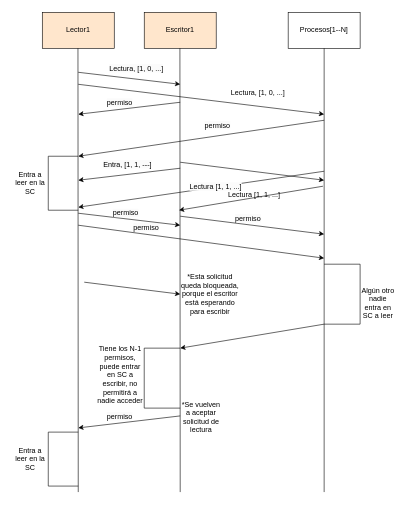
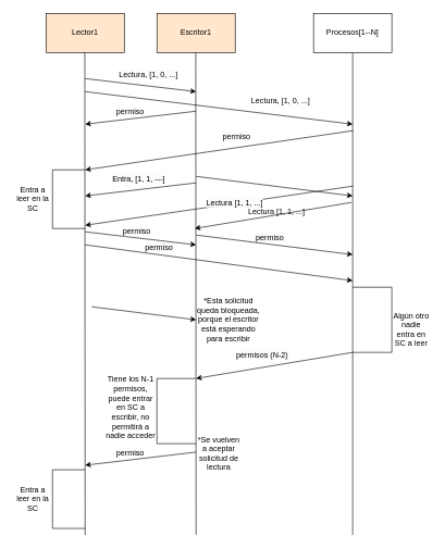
+ <mxCell id="24" value="&lt;span style=&quot;color: rgb(0, 0, 0); font-family: Helvetica; font-size: 12px; font-style: normal; font-variant-ligatures: normal; font-variant-caps: normal; font-weight: 400; letter-spacing: normal; orphans: 2; text-align: center; text-indent: 0px; text-transform: none; widows: 2; word-spacing: 0px; -webkit-text-stroke-width: 0px; white-space: normal; background-color: rgb(251, 251, 251); text-decoration-thickness: initial; text-decoration-style: initial; text-decoration-color: initial; display: inline !important; float: none;&quot;&gt;permisos (N-2)&lt;/span&gt;" style="text;whiteSpace=wrap;html=1;" vertex="1" parent="1"><mxGeometry x="360" y="530" width="100" height="30" as="geometry" /></mxCell>
